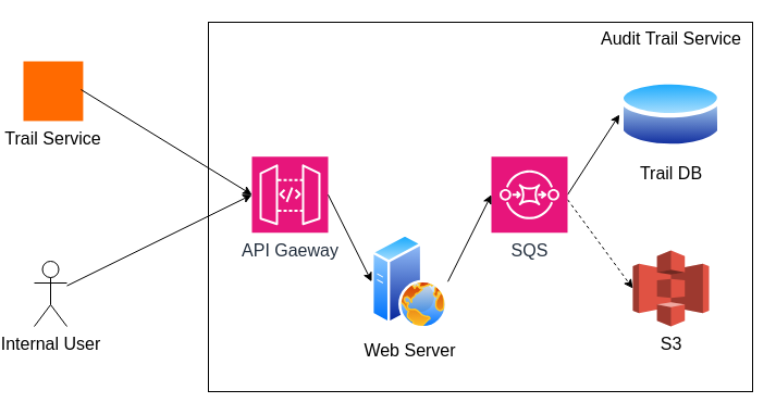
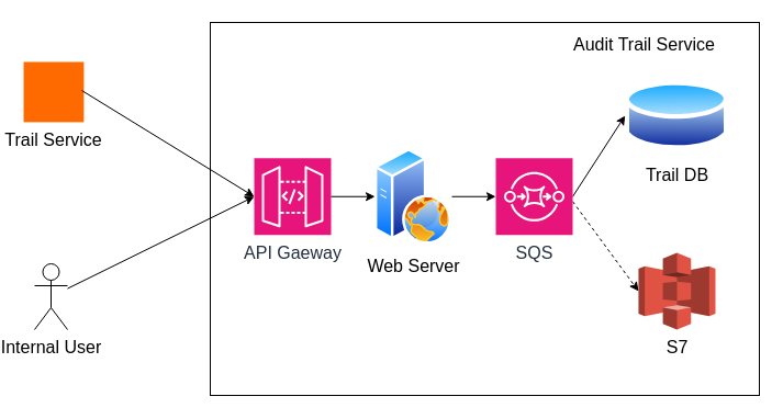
- <mxCell id="8" value="Audit Trail Service" style="text;html=1;align=center;verticalAlign=middle;resizable=0;points=[];autosize=1;strokeColor=none;fillColor=none;fontSize=16;" parent="1" vertex="1"><mxGeometry x="540" y="20" width="150" height="30" as="geometry" /></mxCell>
+ <mxCell id="8" value="Audit Trail Service" style="text;html=1;align=center;verticalAlign=middle;resizable=0;points=[];autosize=1;strokeColor=none;fillColor=none;fontSize=16;" parent="1" vertex="1"><mxGeometry x="510" y="25" width="150" height="30" as="geometry" /></mxCell>
- <mxCell id="3" value="Web Server" style="image;aspect=fixed;perimeter=ellipsePerimeter;html=1;align=center;shadow=0;dashed=0;spacingTop=3;image=img/lib/active_directory/web_server.svg;fontSize=16;" parent="1" vertex="1"><mxGeometry x="340" y="215" width="70" height="87.5" as="geometry" /></mxCell>
+ <mxCell id="3" value="Web Server" style="image;aspect=fixed;perimeter=ellipsePerimeter;html=1;align=center;shadow=0;dashed=0;spacingTop=3;image=img/lib/active_directory/web_server.svg;fontSize=16;" parent="1" vertex="1"><mxGeometry x="340" y="135" width="70" height="87.5" as="geometry" /></mxCell>
- <mxCell id="5" value="S3" style="outlineConnect=0;dashed=0;verticalLabelPosition=bottom;verticalAlign=top;align=center;html=1;shape=mxgraph.aws3.s3;fillColor=#E05243;gradientColor=none;fontSize=16;" parent="1" vertex="1"><mxGeometry x="579.99" y="230" width="70" height="70" as="geometry" /></mxCell>
+ <mxCell id="5" value="S7" style="outlineConnect=0;dashed=0;verticalLabelPosition=bottom;verticalAlign=top;align=center;html=1;shape=mxgraph.aws3.s3;fillColor=#E05243;gradientColor=none;fontSize=16;" parent="1" vertex="1"><mxGeometry x="579.99" y="230" width="70" height="70" as="geometry" /></mxCell>
